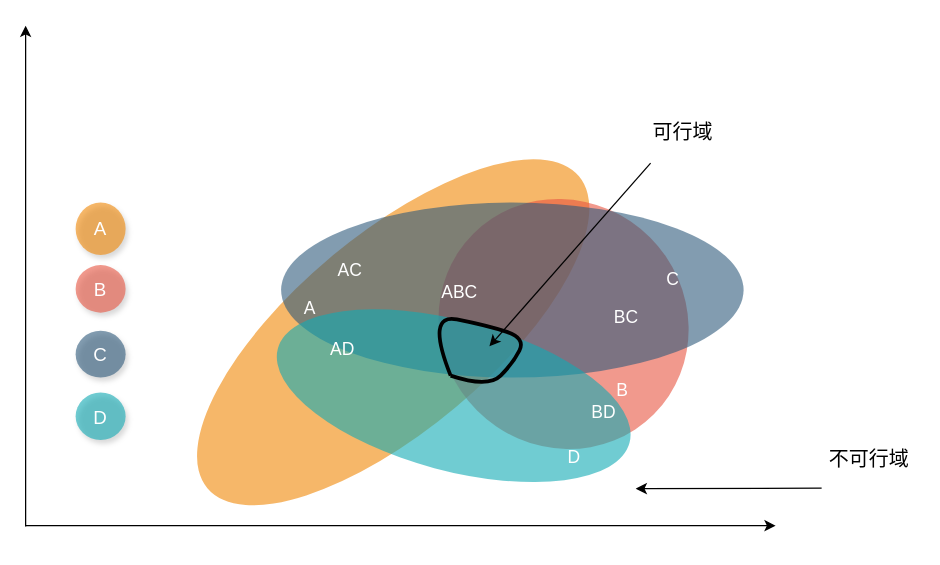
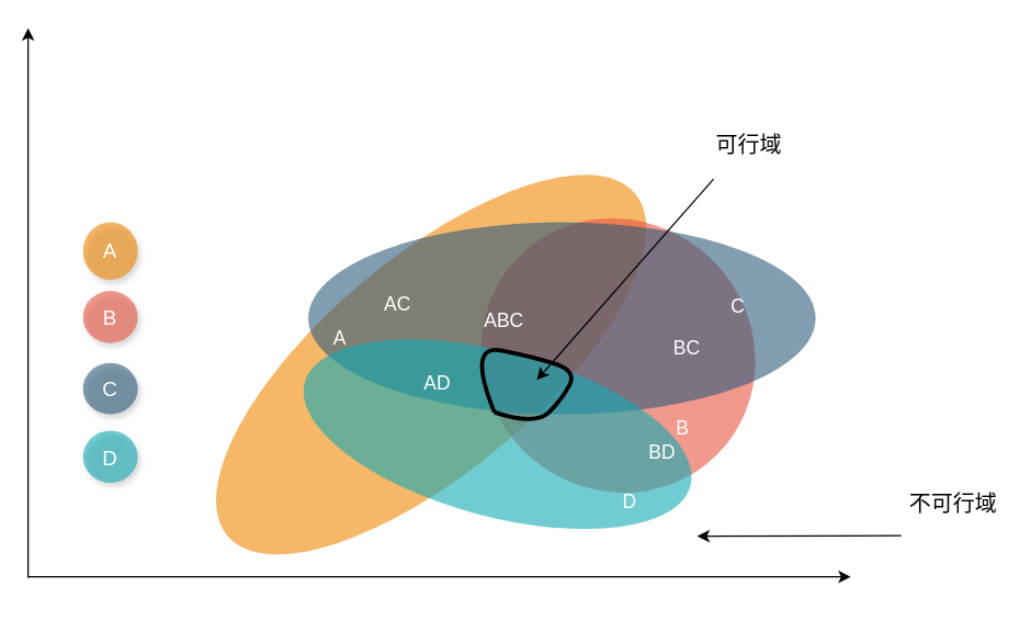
- <mxCell id="10" value="AC" style="text;spacingTop=-5;fontStyle=0;fontSize=14;html=1;fontColor=#FFFFFF;" parent="1" vertex="1"><mxGeometry x="267.778" y="205.84" width="30" height="20" as="geometry" /></mxCell>
+ <mxCell id="10" value="AC" style="text;spacingTop=-5;fontStyle=0;fontSize=14;html=1;fontColor=#FFFFFF;" parent="1" vertex="1"><mxGeometry x="277.778" y="210.84" width="30" height="20" as="geometry" /></mxCell>
- <mxCell id="14" value="AD" style="text;spacingTop=-5;fontStyle=0;fontSize=14;html=1;fontColor=#FFFFFF;" parent="1" vertex="1"><mxGeometry x="262.061" y="269.209" width="30" height="20" as="geometry" /></mxCell>
+ <mxCell id="14" value="AD" style="text;spacingTop=-5;fontStyle=0;fontSize=14;html=1;fontColor=#FFFFFF;" parent="1" vertex="1"><mxGeometry x="307.061" y="269.209" width="30" height="20" as="geometry" /></mxCell>
